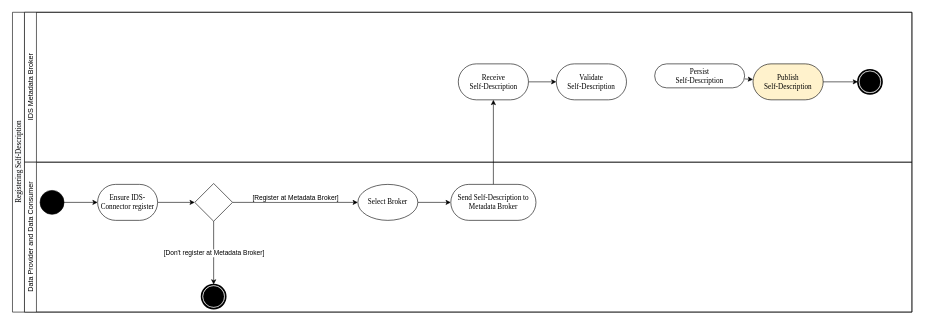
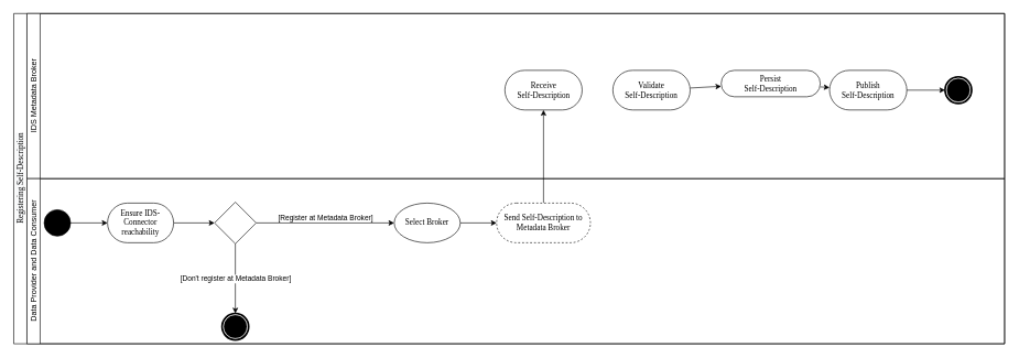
+ <mxCell id="7" value="" style="edgeStyle=none;rounded=0;orthogonalLoop=1;jettySize=auto;html=1;" parent="4" source="8" target="10" edge="1"><mxGeometry relative="1" as="geometry" /></mxCell>
- <mxCell id="5" style="edgeStyle=none;rounded=0;orthogonalLoop=1;jettySize=auto;html=1;entryX=0;entryY=0.5;entryDx=0;entryDy=0;" parent="4" source="6" target="8" edge="1"><mxGeometry relative="1" as="geometry" /></mxCell>
- <mxCell id="11" value="Publish &lt;br&gt;Self-Description" style="rounded=1;whiteSpace=wrap;html=1;shadow=0;comic=0;labelBackgroundColor=none;strokeWidth=1;fontFamily=Verdana;fontSize=12;align=center;arcSize=50;fillColor=#fff2cc;" parent="4" vertex="1"><mxGeometry x="1215" y="86" width="117" height="60" as="geometry" /></mxCell>
+ <mxCell id="11" value="Publish &lt;br&gt;Self-Description" style="rounded=1;whiteSpace=wrap;html=1;shadow=0;comic=0;labelBackgroundColor=none;strokeWidth=1;fontFamily=Verdana;fontSize=12;align=center;arcSize=50;" parent="4" vertex="1"><mxGeometry x="1215" y="86" width="117" height="60" as="geometry" /></mxCell>
- <mxCell id="19" value="Ensure IDS-Connector register&lt;br&gt;" style="rounded=1;whiteSpace=wrap;html=1;shadow=0;comic=0;labelBackgroundColor=none;strokeWidth=1;fontFamily=Verdana;fontSize=12;align=center;arcSize=50;" parent="15" vertex="1"><mxGeometry x="122" y="37" width="100" height="60" as="geometry" /></mxCell>
+ <mxCell id="19" value="Ensure IDS-Connector reachability&lt;br&gt;" style="rounded=1;whiteSpace=wrap;html=1;shadow=0;comic=0;labelBackgroundColor=none;strokeWidth=1;fontFamily=Verdana;fontSize=12;align=center;arcSize=50;" parent="15" vertex="1"><mxGeometry x="122" y="37" width="100" height="60" as="geometry" /></mxCell>
- <mxCell id="26" value="Send Self-Description to Metadata Broker" style="rounded=1;whiteSpace=wrap;html=1;shadow=0;comic=0;labelBackgroundColor=none;strokeWidth=1;fontFamily=Verdana;fontSize=12;align=center;arcSize=50;" parent="15" vertex="1"><mxGeometry x="711" y="37" width="142" height="60" as="geometry" /></mxCell>
+ <mxCell id="26" value="Send Self-Description to Metadata Broker" style="rounded=1;whiteSpace=wrap;html=1;shadow=0;comic=0;labelBackgroundColor=none;strokeWidth=1;fontFamily=Verdana;fontSize=12;align=center;arcSize=50;dashed=1;" parent="15" vertex="1"><mxGeometry x="711" y="37" width="142" height="60" as="geometry" /></mxCell>
